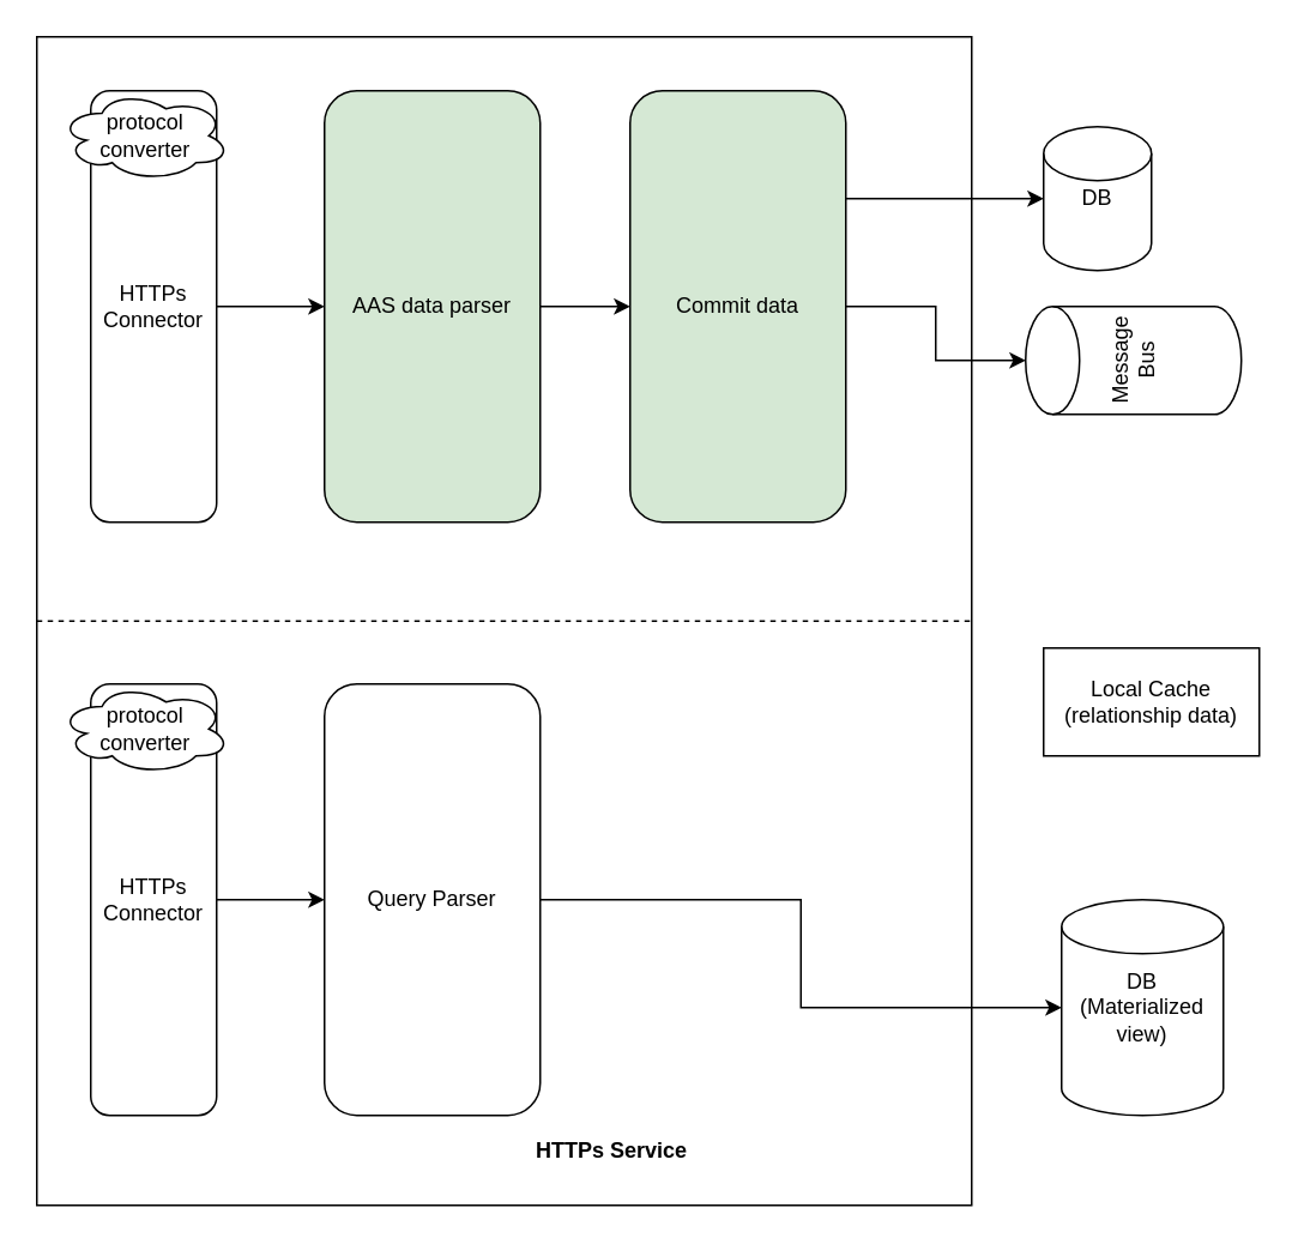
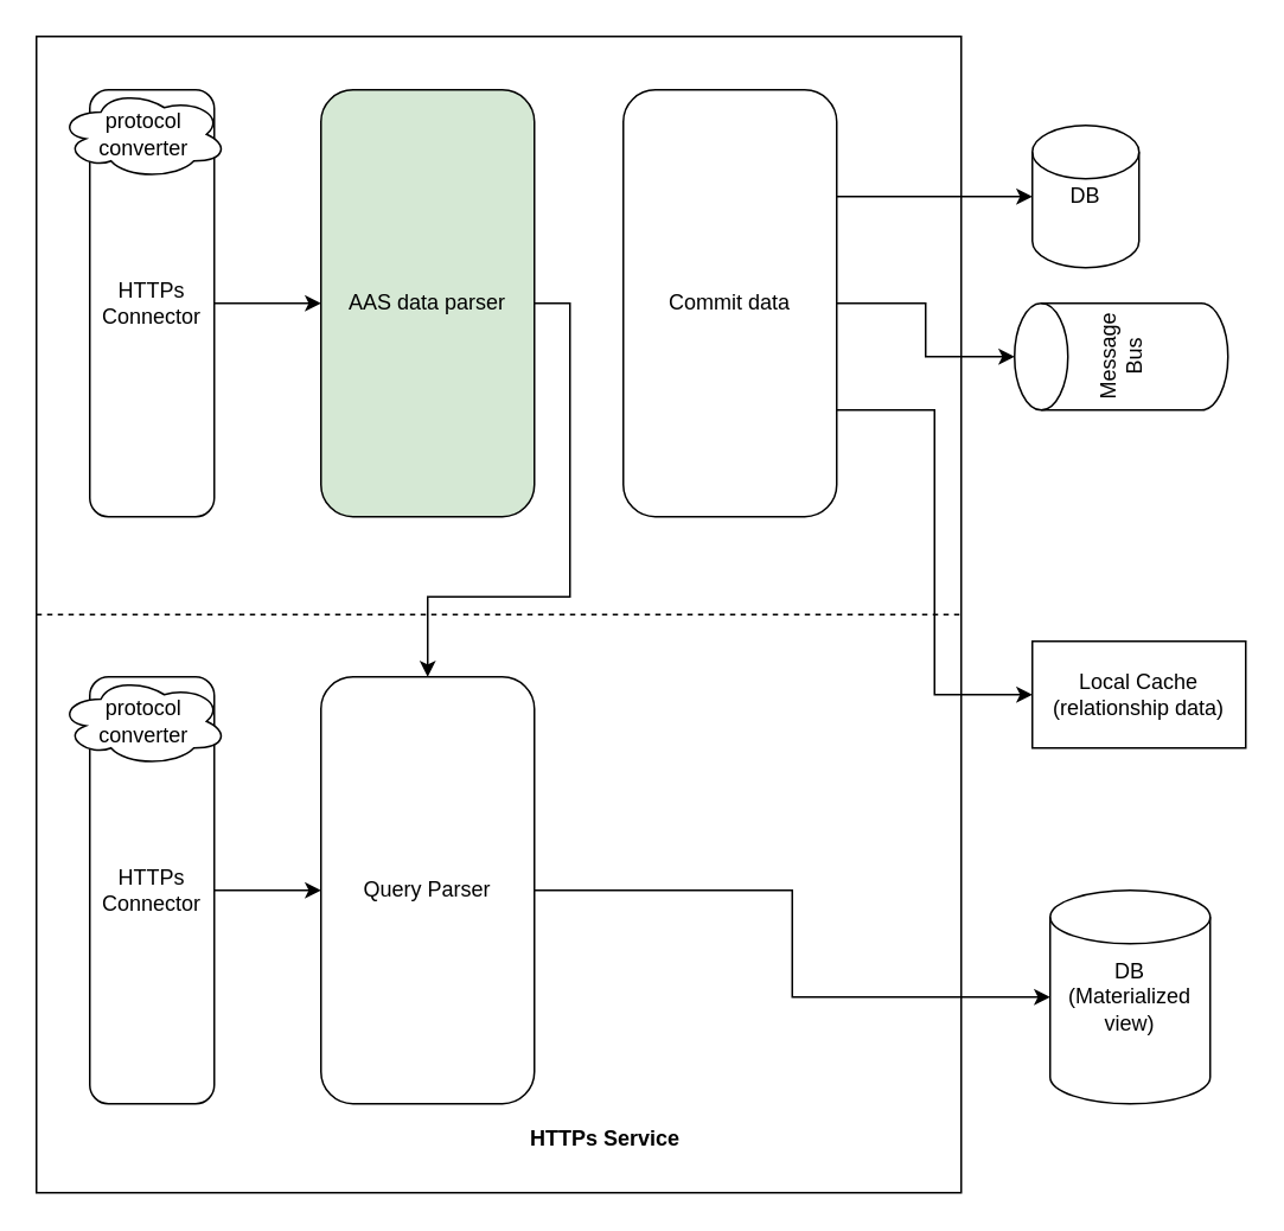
- <mxCell id="7" style="edgeStyle=orthogonalEdgeStyle;rounded=0;orthogonalLoop=1;jettySize=auto;html=1;exitX=1;exitY=0.5;exitDx=0;exitDy=0;entryX=0;entryY=0.5;entryDx=0;entryDy=0;" edge="1" parent="1" source="8" target="12"><mxGeometry relative="1" as="geometry" /></mxCell>
+ <mxCell id="7" style="edgeStyle=orthogonalEdgeStyle;rounded=0;orthogonalLoop=1;jettySize=auto;html=1;exitX=1;exitY=0.5;exitDx=0;exitDy=0;" edge="1" parent="1" source="8" target="17"><mxGeometry relative="1" as="geometry" /></mxCell>
- <mxCell id="12" value="Commit data" style="rounded=1;whiteSpace=wrap;html=1;fillColor=#d5e8d4;" vertex="1" parent="1"><mxGeometry x="350" y="50" width="120" height="240" as="geometry" /></mxCell>
+ <mxCell id="12" value="Commit data" style="rounded=1;whiteSpace=wrap;html=1;" vertex="1" parent="1"><mxGeometry x="350" y="50" width="120" height="240" as="geometry" /></mxCell>
+ <mxCell id="11" style="edgeStyle=orthogonalEdgeStyle;rounded=0;orthogonalLoop=1;jettySize=auto;html=1;exitX=1;exitY=0.75;exitDx=0;exitDy=0;entryX=0;entryY=0.5;entryDx=0;entryDy=0;" edge="1" parent="1" source="12" target="15"><mxGeometry relative="1" as="geometry" /></mxCell>
